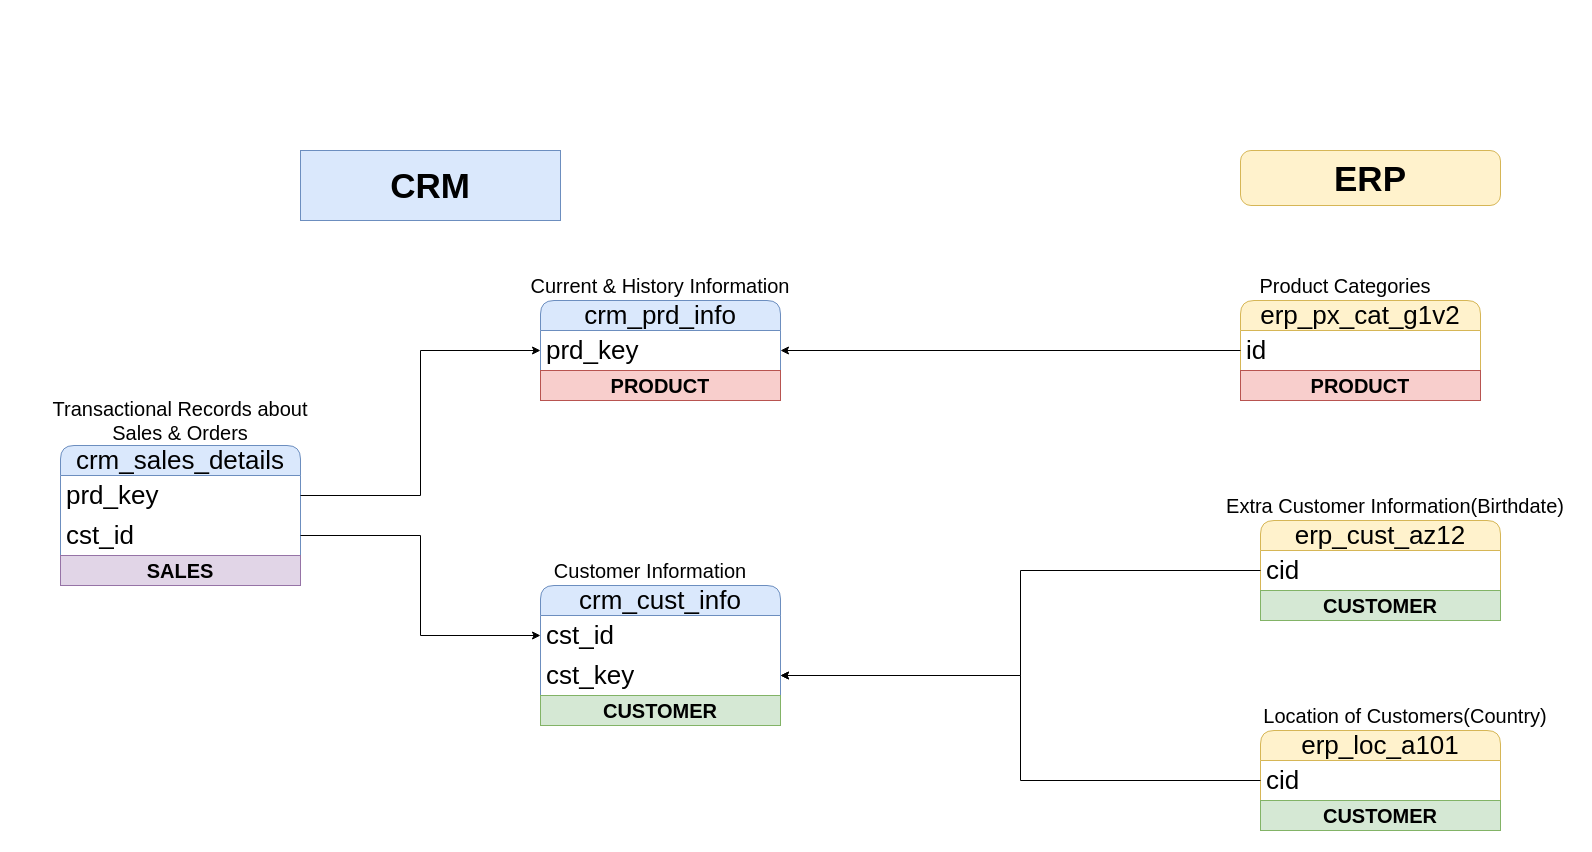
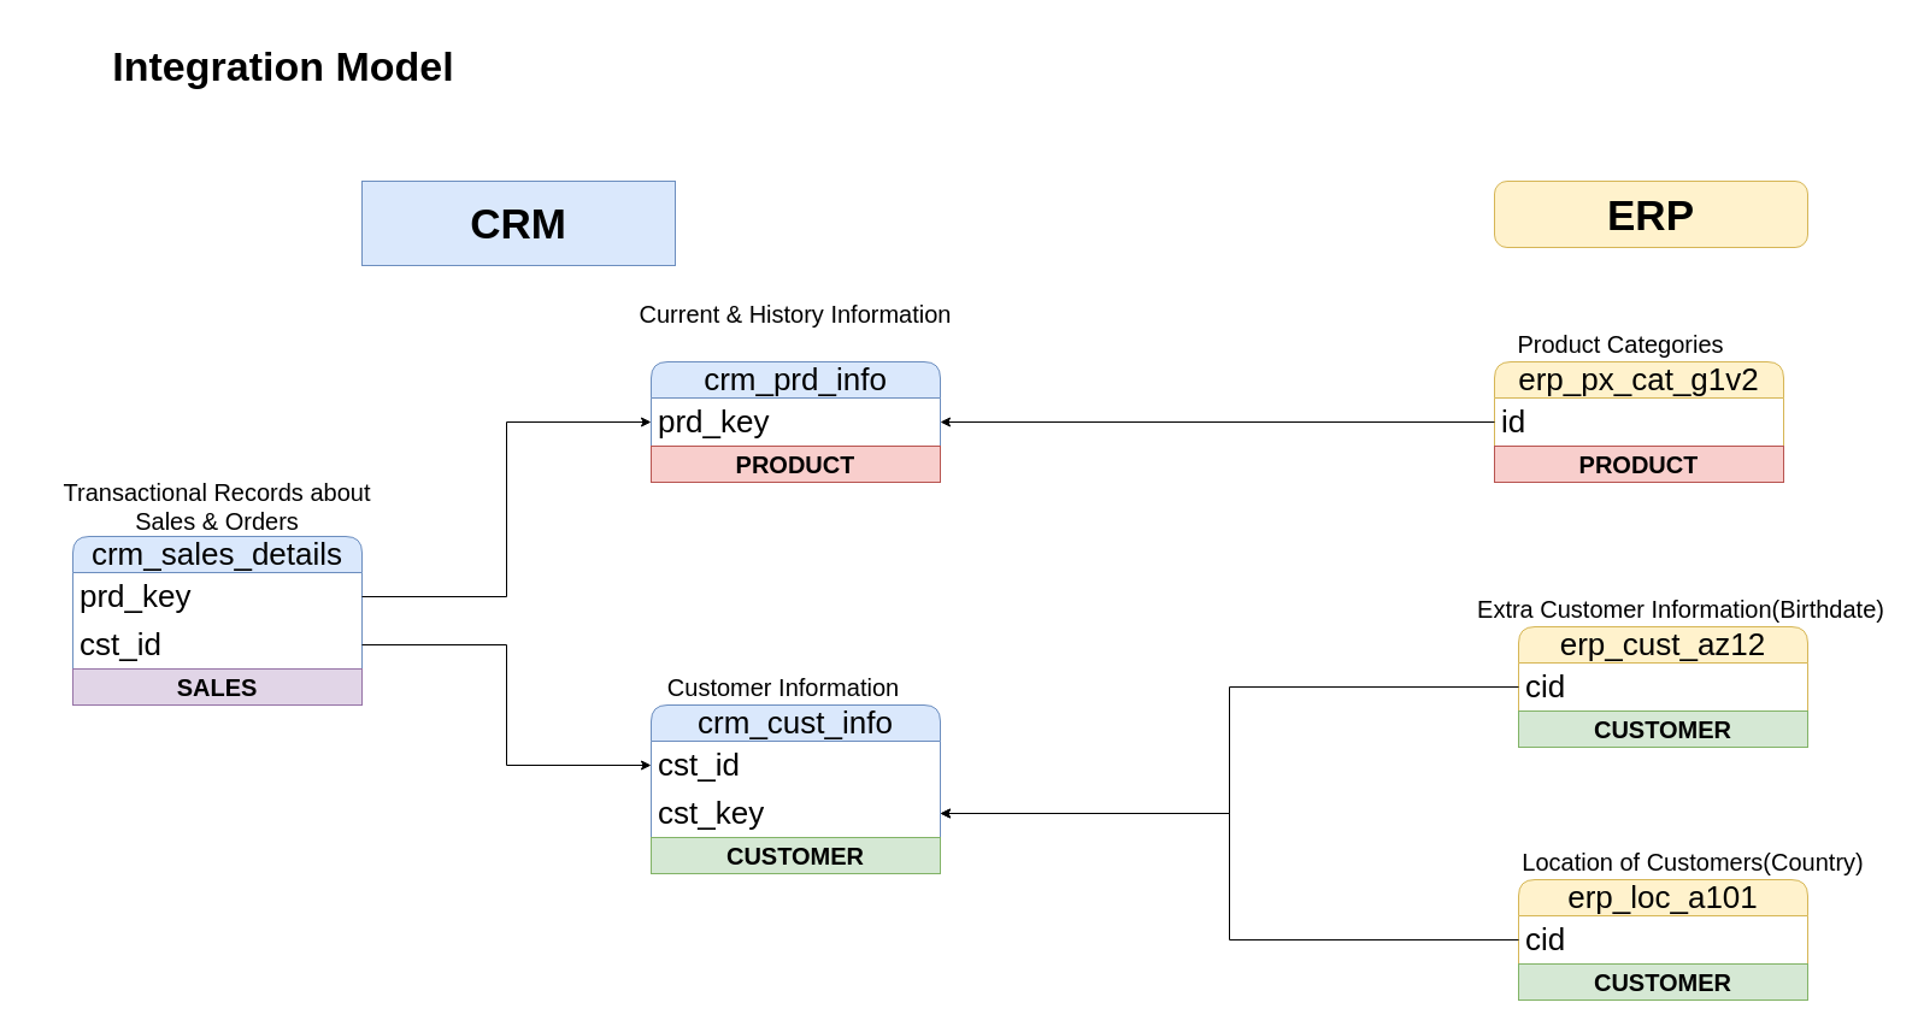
+ <mxCell id="2" value="&lt;b&gt;&lt;font&gt;Integration Model&lt;/font&gt;&lt;/b&gt;" style="text;html=1;align=center;verticalAlign=middle;whiteSpace=wrap;rounded=0;fontSize=34;" parent="1" vertex="1"><mxGeometry x="20" y="20" width="430" height="70" as="geometry" /></mxCell>
- <mxCell id="11" value="&lt;font style=&quot;font-size: 20px;&quot;&gt;Current &amp;amp; History Information&lt;/font&gt;" style="text;html=1;align=center;verticalAlign=middle;whiteSpace=wrap;rounded=0;" parent="1" vertex="1"><mxGeometry x="520" y="270" width="280" height="30" as="geometry" /></mxCell>
+ <mxCell id="11" value="&lt;font style=&quot;font-size: 20px;&quot;&gt;Current &amp;amp; History Information&lt;/font&gt;" style="text;html=1;align=center;verticalAlign=middle;whiteSpace=wrap;rounded=0;" parent="1" vertex="1"><mxGeometry x="520" y="245" width="280" height="30" as="geometry" /></mxCell>
